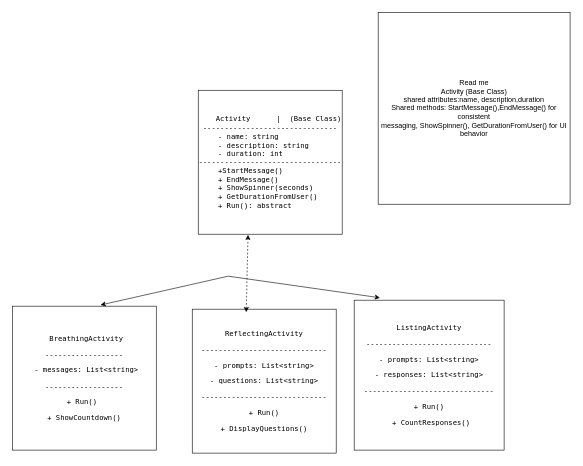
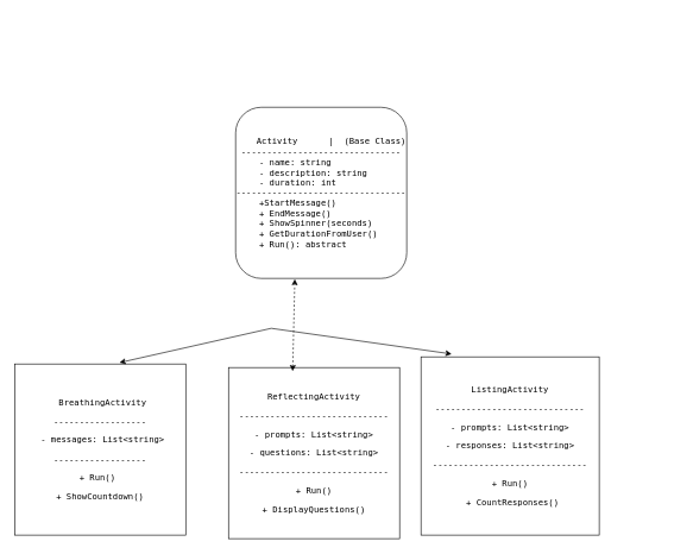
- <mxCell id="9" value="Read me&lt;div&gt;Activity (Base Class)&lt;div&gt;shared attributes:name,&amp;nbsp;description,duration&lt;/div&gt;&lt;div&gt;Shared methods:&amp;nbsp;StartMessage(),EndMessage()&amp;nbsp;for consistent messaging,&amp;nbsp;ShowSpinner(),&amp;nbsp;GetDurationFromUser()&amp;nbsp;for UI behavior&lt;/div&gt;&lt;/div&gt;" style="whiteSpace=wrap;html=1;aspect=fixed;" parent="1" vertex="1"><mxGeometry x="630" y="20" width="320" height="320" as="geometry" /></mxCell>
- <mxCell id="2" value="&lt;pre&gt;    Activity      |  (Base Class)&lt;br/&gt;-------------------------------&lt;br/&gt; - name: string           &lt;br/&gt; - description: string    &lt;br/&gt; - duration: int          &lt;br/&gt;---------------------------------&lt;br/&gt;+StartMessage()         &lt;br/&gt; + EndMessage()           &lt;br/&gt; + ShowSpinner(seconds)   &lt;br/&gt; + GetDurationFromUser()  &lt;br/&gt; + Run(): abstract        &lt;/pre&gt;" style="whiteSpace=wrap;html=1;aspect=fixed;" parent="1" vertex="1"><mxGeometry x="330" y="150" width="240" height="240" as="geometry" /></mxCell>
+ <mxCell id="2" value="&lt;pre&gt;    Activity      |  (Base Class)&lt;br/&gt;-------------------------------&lt;br/&gt; - name: string           &lt;br/&gt; - description: string    &lt;br/&gt; - duration: int          &lt;br/&gt;---------------------------------&lt;br/&gt;+StartMessage()         &lt;br/&gt; + EndMessage()           &lt;br/&gt; + ShowSpinner(seconds)   &lt;br/&gt; + GetDurationFromUser()  &lt;br/&gt; + Run(): abstract        &lt;/pre&gt;" style="whiteSpace=wrap;html=1;aspect=fixed;rounded=1;" parent="1" vertex="1"><mxGeometry x="330" y="150" width="240" height="240" as="geometry" /></mxCell>
